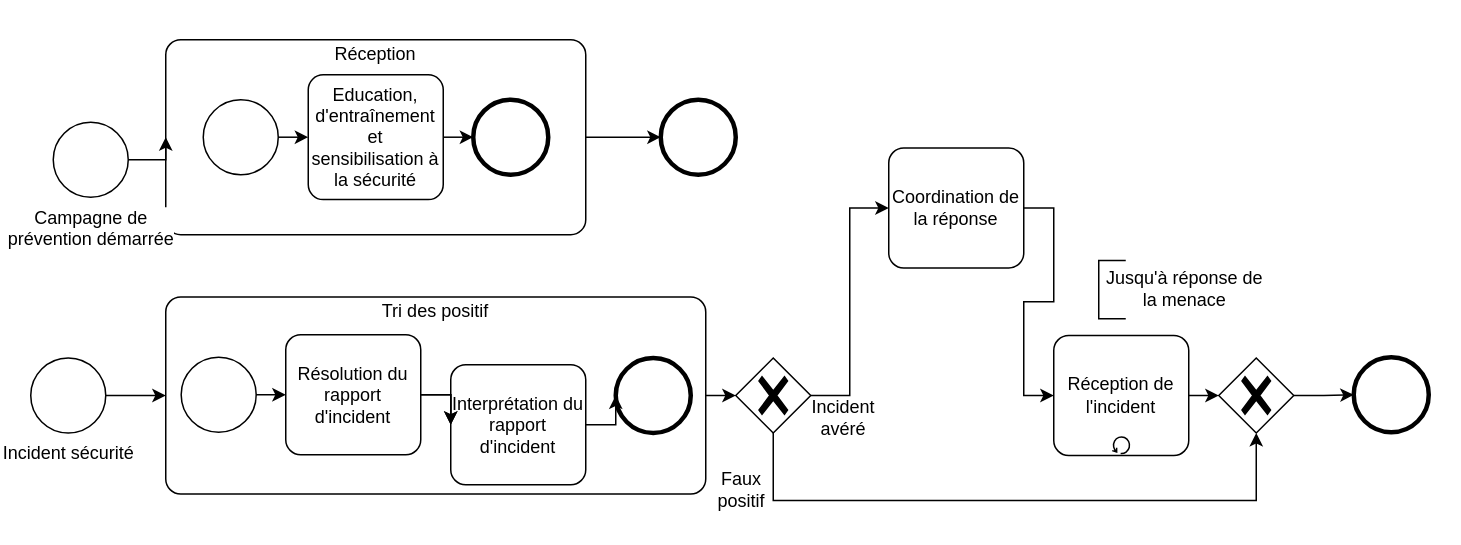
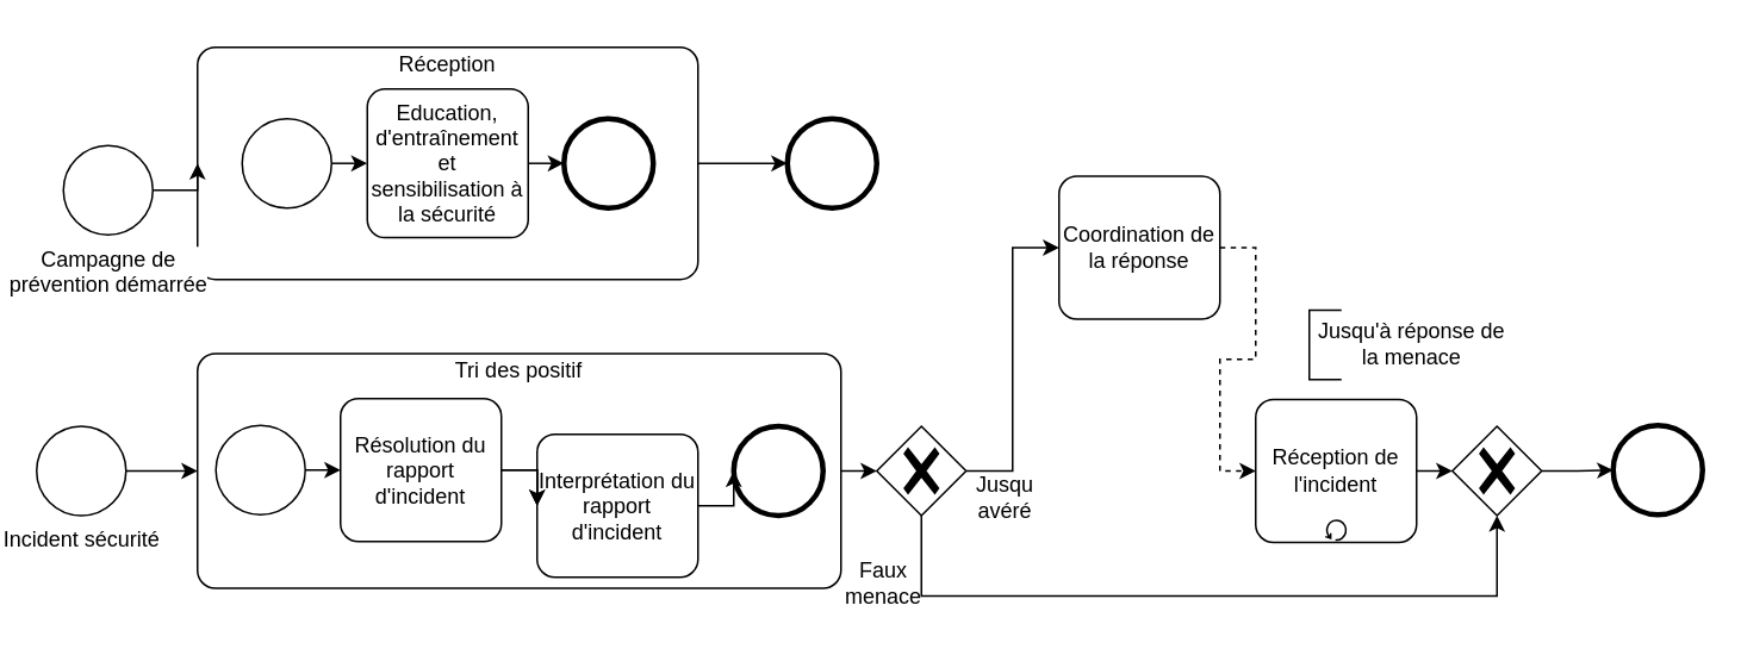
- <mxCell id="8" style="edgeStyle=orthogonalEdgeStyle;rounded=0;orthogonalLoop=1;jettySize=auto;html=1;exitX=1;exitY=0.5;exitDx=0;exitDy=0;exitPerimeter=0;entryX=0;entryY=0.5;entryDx=0;entryDy=0;entryPerimeter=0;" parent="1" source="2" target="10" edge="1"><mxGeometry relative="1" as="geometry"><mxPoint x="1062" y="262.5" as="sourcePoint" /></mxGeometry></mxCell>
+ <mxCell id="8" style="edgeStyle=orthogonalEdgeStyle;rounded=0;orthogonalLoop=1;jettySize=auto;html=1;exitX=1;exitY=0.5;exitDx=0;exitDy=0;exitPerimeter=0;entryX=0;entryY=0.5;entryDx=0;entryDy=0;entryPerimeter=0;dashed=1;" parent="1" source="2" target="10" edge="1"><mxGeometry relative="1" as="geometry"><mxPoint x="1062" y="262.5" as="sourcePoint" /></mxGeometry></mxCell>
- <mxCell id="14" value="Incident avéré" style="text;html=1;strokeColor=none;fillColor=none;align=center;verticalAlign=middle;whiteSpace=wrap;rounded=0;" parent="1" vertex="1"><mxGeometry x="532" y="263" width="60" height="30" as="geometry" /></mxCell>
+ <mxCell id="14" value="Jusqu avéré" style="text;html=1;strokeColor=none;fillColor=none;align=center;verticalAlign=middle;whiteSpace=wrap;rounded=0;" parent="1" vertex="1"><mxGeometry x="532" y="263" width="60" height="30" as="geometry" /></mxCell>
- <mxCell id="15" value="Faux positif" style="text;html=1;strokeColor=none;fillColor=none;align=center;verticalAlign=middle;whiteSpace=wrap;rounded=0;" parent="1" vertex="1"><mxGeometry x="464" y="311" width="60" height="30" as="geometry" /></mxCell>
+ <mxCell id="15" value="Faux menace" style="text;html=1;strokeColor=none;fillColor=none;align=center;verticalAlign=middle;whiteSpace=wrap;rounded=0;" parent="1" vertex="1"><mxGeometry x="464" y="311" width="60" height="30" as="geometry" /></mxCell>
